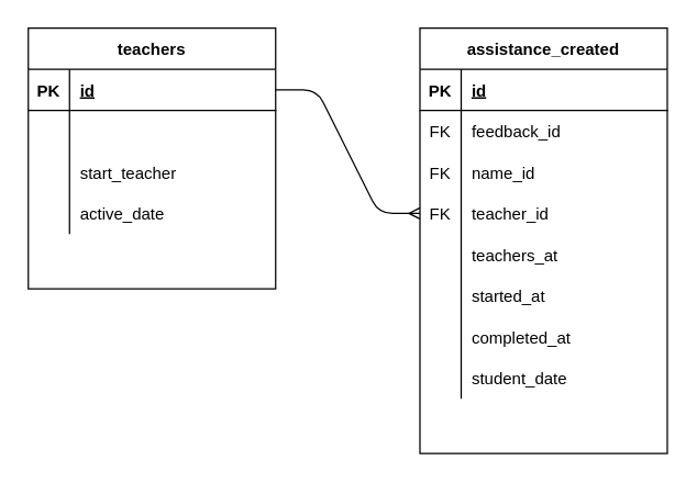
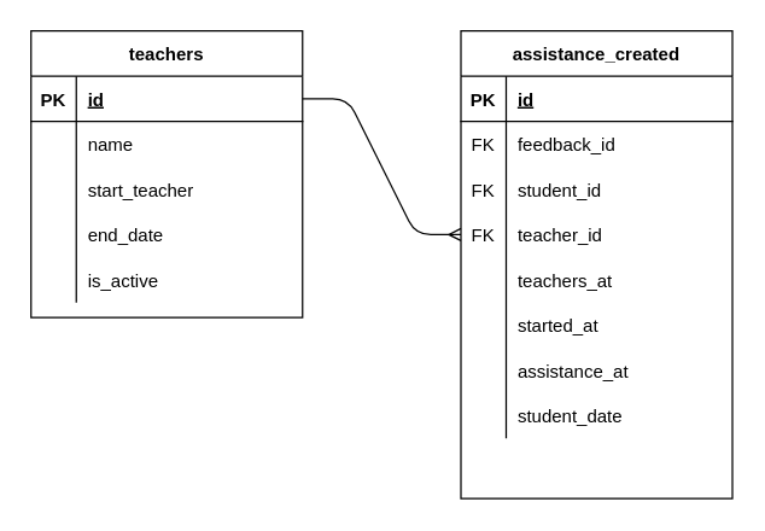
+ <mxCell id="8" value="name" style="shape=partialRectangle;connectable=0;fillColor=none;top=0;left=0;bottom=0;right=0;align=left;spacingLeft=6;overflow=hidden;" vertex="1" parent="6"><mxGeometry x="30" width="150" height="30" as="geometry" /></mxCell>
- <mxCell id="27" value="name_id" style="shape=partialRectangle;connectable=0;fillColor=none;top=0;left=0;bottom=0;right=0;align=left;spacingLeft=6;overflow=hidden;" vertex="1" parent="25"><mxGeometry x="30" width="150" height="30" as="geometry" /></mxCell>
+ <mxCell id="27" value="student_id" style="shape=partialRectangle;connectable=0;fillColor=none;top=0;left=0;bottom=0;right=0;align=left;spacingLeft=6;overflow=hidden;" vertex="1" parent="25"><mxGeometry x="30" width="150" height="30" as="geometry" /></mxCell>
- <mxCell id="14" value="active_date" style="shape=partialRectangle;connectable=0;fillColor=none;top=0;left=0;bottom=0;right=0;align=left;spacingLeft=6;overflow=hidden;" vertex="1" parent="12"><mxGeometry x="30" width="150" height="30" as="geometry" /></mxCell>
+ <mxCell id="14" value="end_date" style="shape=partialRectangle;connectable=0;fillColor=none;top=0;left=0;bottom=0;right=0;align=left;spacingLeft=6;overflow=hidden;" vertex="1" parent="12"><mxGeometry x="30" width="150" height="30" as="geometry" /></mxCell>
+ <mxCell id="17" value="is_active" style="shape=partialRectangle;connectable=0;fillColor=none;top=0;left=0;bottom=0;right=0;align=left;spacingLeft=6;overflow=hidden;" vertex="1" parent="15"><mxGeometry x="30" width="150" height="30" as="geometry" /></mxCell>
- <mxCell id="39" value="completed_at" style="shape=partialRectangle;connectable=0;fillColor=none;top=0;left=0;bottom=0;right=0;align=left;spacingLeft=6;overflow=hidden;" vertex="1" parent="37"><mxGeometry x="30" width="150" height="30" as="geometry" /></mxCell>
+ <mxCell id="39" value="assistance_at" style="shape=partialRectangle;connectable=0;fillColor=none;top=0;left=0;bottom=0;right=0;align=left;spacingLeft=6;overflow=hidden;" vertex="1" parent="37"><mxGeometry x="30" width="150" height="30" as="geometry" /></mxCell>
